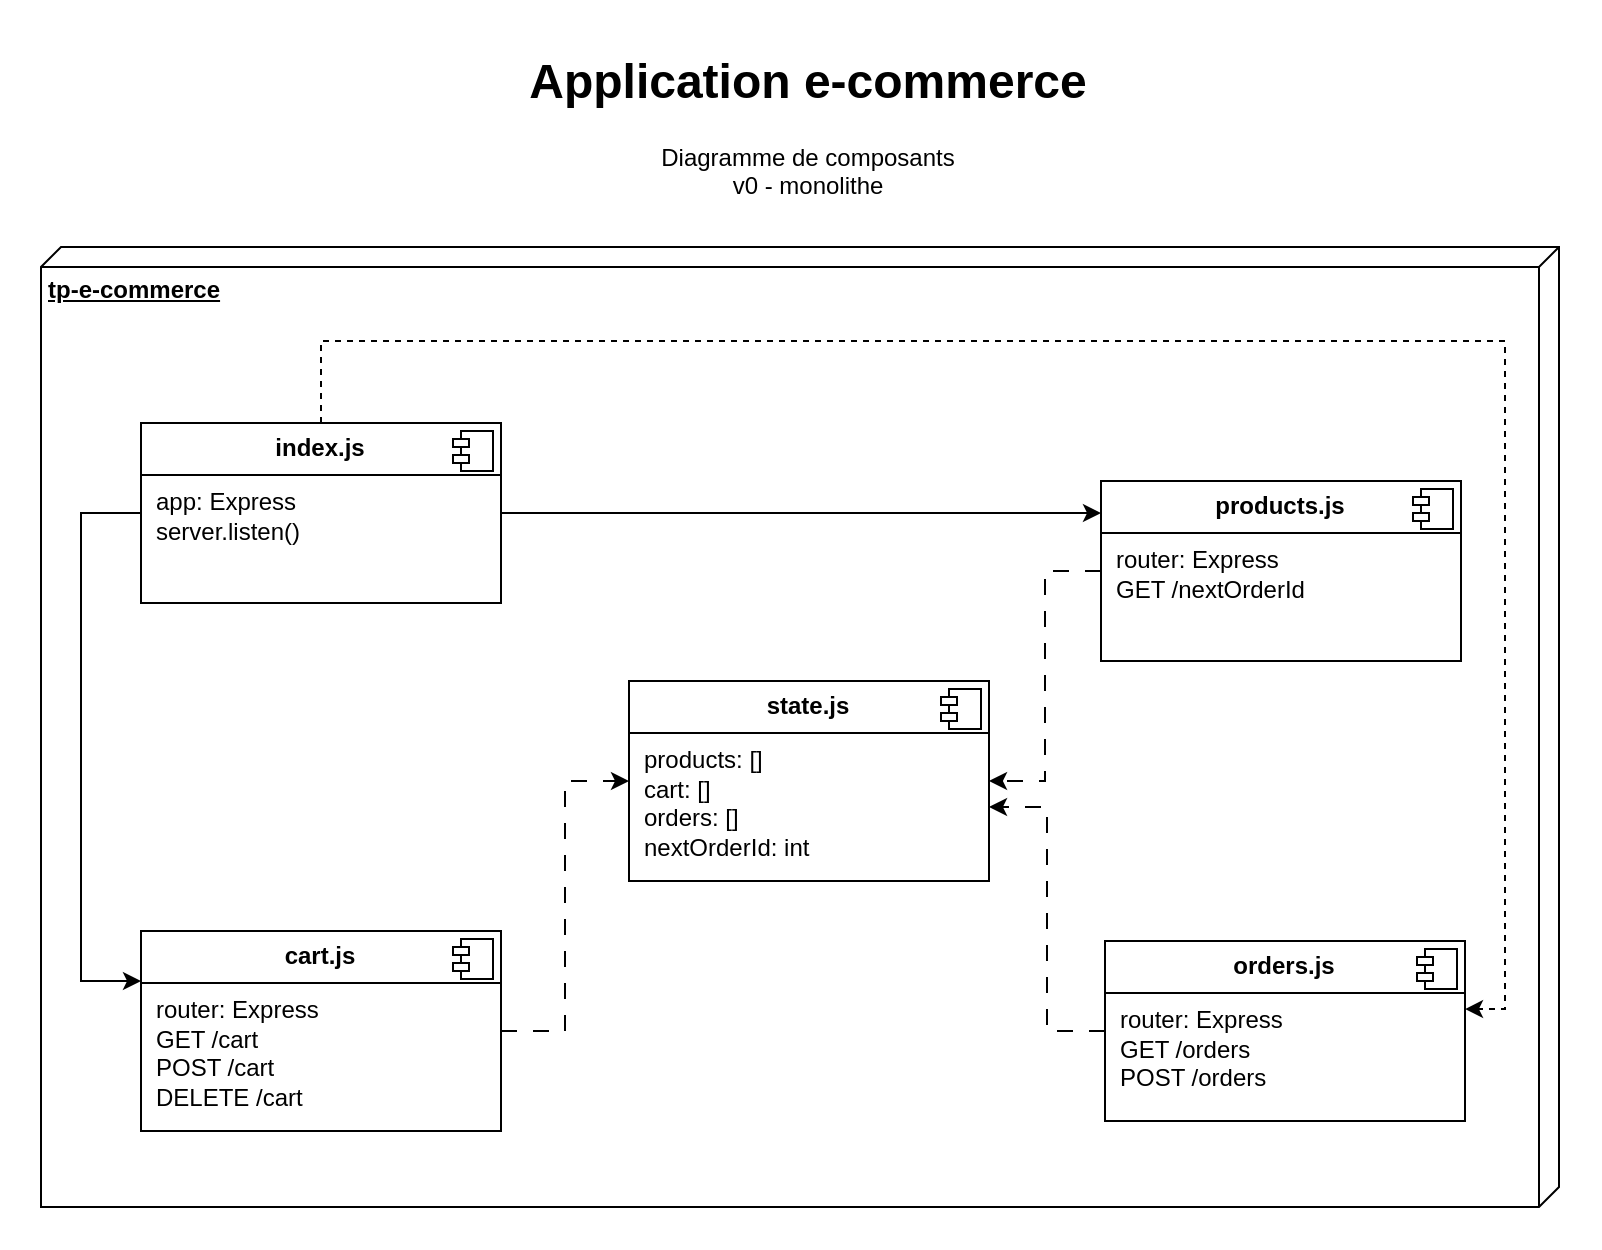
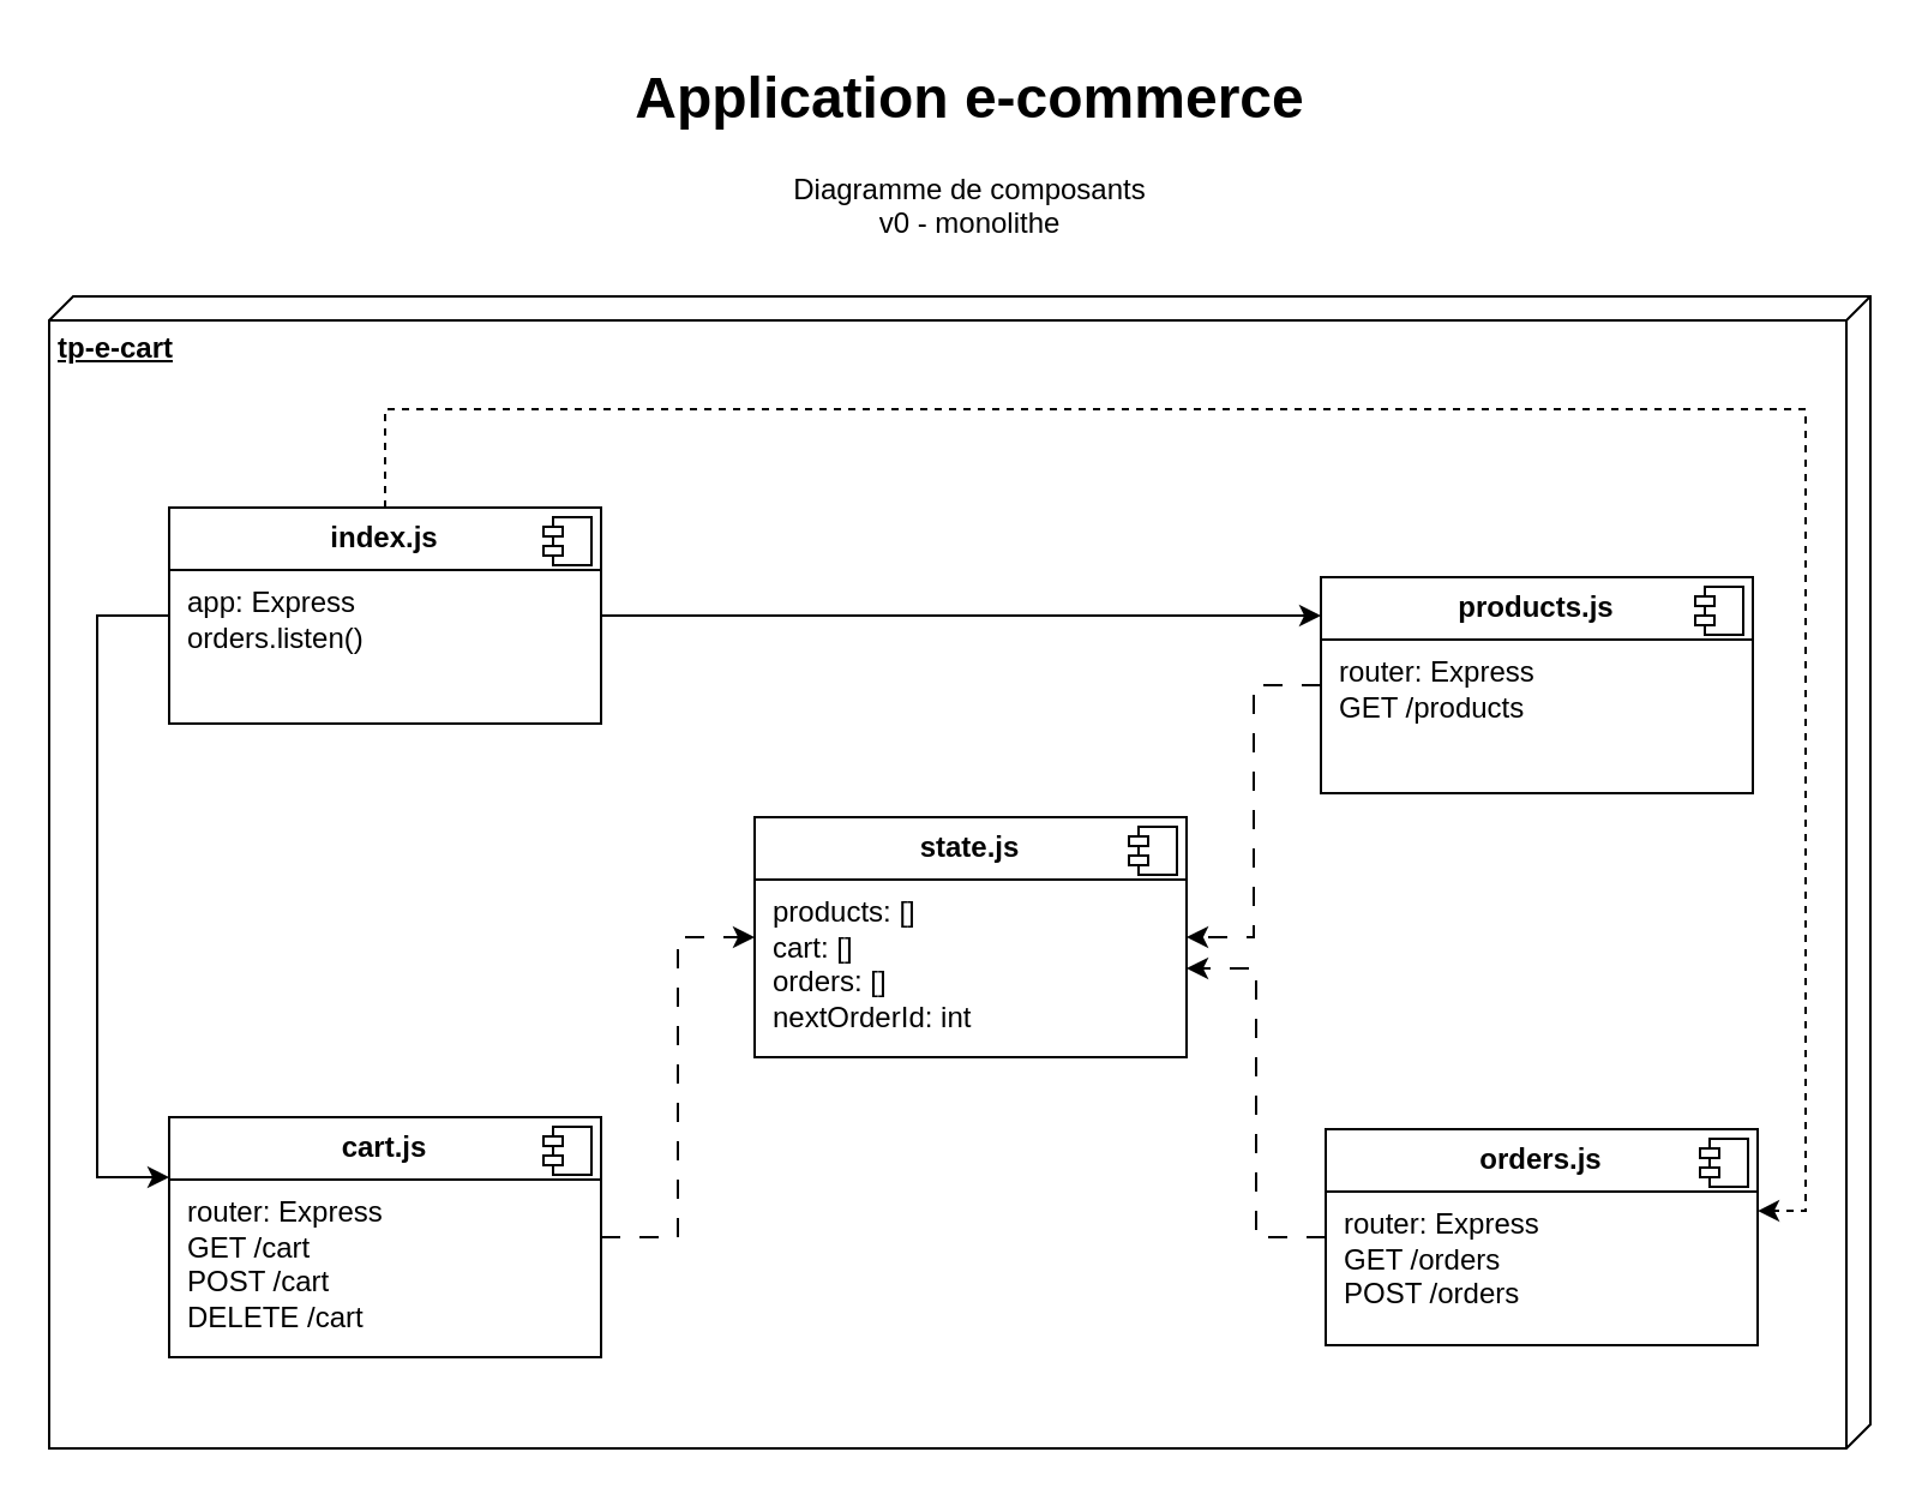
- <mxCell id="2" value="&lt;b&gt;tp-e-commerce&lt;/b&gt;" style="verticalAlign=top;align=left;spacingTop=8;spacingLeft=2;spacingRight=12;shape=cube;size=10;direction=south;fontStyle=4;html=1;whiteSpace=wrap;" vertex="1" parent="1"><mxGeometry x="20" y="123" width="759" height="480" as="geometry" /></mxCell>
+ <mxCell id="2" value="&lt;b&gt;tp-e-cart&lt;/b&gt;" style="verticalAlign=top;align=left;spacingTop=8;spacingLeft=2;spacingRight=12;shape=cube;size=10;direction=south;fontStyle=4;html=1;whiteSpace=wrap;" vertex="1" parent="1"><mxGeometry x="20" y="123" width="759" height="480" as="geometry" /></mxCell>
- <mxCell id="6" value="&lt;p style=&quot;margin:0px;margin-top:6px;text-align:center;&quot;&gt;&lt;b&gt;index.js&lt;/b&gt;&lt;/p&gt;&lt;hr size=&quot;1&quot; style=&quot;border-style:solid;&quot;&gt;&lt;p style=&quot;margin:0px;margin-left:8px;&quot;&gt;app: Express&lt;br&gt;server.listen()&lt;/p&gt;" style="align=left;overflow=fill;html=1;dropTarget=0;whiteSpace=wrap;" vertex="1" parent="1"><mxGeometry x="70" y="211" width="180" height="90" as="geometry" /></mxCell>
+ <mxCell id="6" value="&lt;p style=&quot;margin:0px;margin-top:6px;text-align:center;&quot;&gt;&lt;b&gt;index.js&lt;/b&gt;&lt;/p&gt;&lt;hr size=&quot;1&quot; style=&quot;border-style:solid;&quot;&gt;&lt;p style=&quot;margin:0px;margin-left:8px;&quot;&gt;app: Express&lt;br&gt;orders.listen()&lt;/p&gt;" style="align=left;overflow=fill;html=1;dropTarget=0;whiteSpace=wrap;" vertex="1" parent="1"><mxGeometry x="70" y="211" width="180" height="90" as="geometry" /></mxCell>
- <mxCell id="9" value="&lt;p style=&quot;margin:0px;margin-top:6px;text-align:center;&quot;&gt;&lt;b&gt;products.js&lt;/b&gt;&lt;/p&gt;&lt;hr size=&quot;1&quot; style=&quot;border-style:solid;&quot;&gt;&lt;p style=&quot;margin:0px;margin-left:8px;&quot;&gt;router: Express&lt;br&gt;GET /nextOrderId&lt;/p&gt;" style="align=left;overflow=fill;html=1;dropTarget=0;whiteSpace=wrap;" vertex="1" parent="1"><mxGeometry x="550" y="240" width="180" height="90" as="geometry" /></mxCell>
+ <mxCell id="9" value="&lt;p style=&quot;margin:0px;margin-top:6px;text-align:center;&quot;&gt;&lt;b&gt;products.js&lt;/b&gt;&lt;/p&gt;&lt;hr size=&quot;1&quot; style=&quot;border-style:solid;&quot;&gt;&lt;p style=&quot;margin:0px;margin-left:8px;&quot;&gt;router: Express&lt;br&gt;GET /products&lt;/p&gt;" style="align=left;overflow=fill;html=1;dropTarget=0;whiteSpace=wrap;" vertex="1" parent="1"><mxGeometry x="550" y="240" width="180" height="90" as="geometry" /></mxCell>
